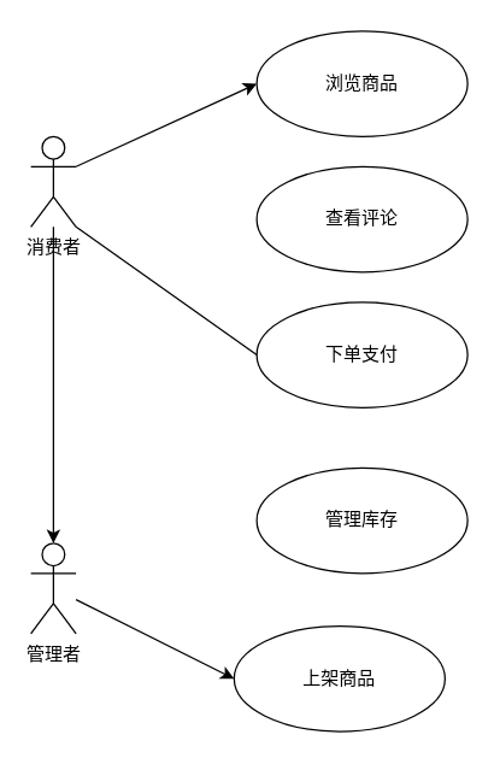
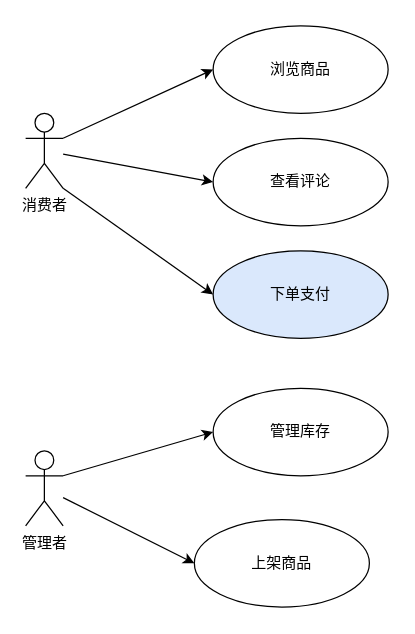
- <mxCell id="11" value="" style="endArrow=none;html=1;rounded=0;exitX=1;exitY=1;exitDx=0;exitDy=0;exitPerimeter=0;entryX=0;entryY=0.5;entryDx=0;entryDy=0;" edge="1" parent="1" source="2" target="6"><mxGeometry width="50" height="50" relative="1" as="geometry"><mxPoint x="80" y="230" as="sourcePoint" /><mxPoint x="130" y="180" as="targetPoint" /></mxGeometry></mxCell>
+ <mxCell id="11" value="" style="endArrow=classic;html=1;rounded=0;exitX=1;exitY=1;exitDx=0;exitDy=0;exitPerimeter=0;entryX=0;entryY=0.5;entryDx=0;entryDy=0;" edge="1" parent="1" source="2" target="6"><mxGeometry width="50" height="50" relative="1" as="geometry"><mxPoint x="80" y="230" as="sourcePoint" /><mxPoint x="130" y="180" as="targetPoint" /></mxGeometry></mxCell>
- <mxCell id="6" value="下单支付" style="ellipse;whiteSpace=wrap;html=1;" vertex="1" parent="1"><mxGeometry x="170" y="200" width="140" height="70" as="geometry" /></mxCell>
+ <mxCell id="6" value="下单支付" style="ellipse;whiteSpace=wrap;html=1;fillColor=#dae8fc;" vertex="1" parent="1"><mxGeometry x="170" y="200" width="140" height="70" as="geometry" /></mxCell>
- <mxCell id="10" value="" style="endArrow=classic;html=1;rounded=0;" edge="1" parent="1" source="2" target="3"><mxGeometry width="50" height="50" relative="1" as="geometry"><mxPoint x="100" y="160" as="sourcePoint" /><mxPoint x="150" y="110" as="targetPoint" /></mxGeometry></mxCell>
+ <mxCell id="10" value="" style="endArrow=classic;html=1;rounded=0;entryX=0;entryY=0.5;entryDx=0;entryDy=0;" edge="1" parent="1" source="2" target="5"><mxGeometry width="50" height="50" relative="1" as="geometry"><mxPoint x="100" y="160" as="sourcePoint" /><mxPoint x="150" y="110" as="targetPoint" /></mxGeometry></mxCell>
+ <mxCell id="12" value="" style="endArrow=classic;html=1;rounded=0;exitX=1;exitY=0.333;exitDx=0;exitDy=0;exitPerimeter=0;entryX=0;entryY=0.5;entryDx=0;entryDy=0;" edge="1" parent="1" source="3" target="7"><mxGeometry width="50" height="50" relative="1" as="geometry"><mxPoint x="130" y="390" as="sourcePoint" /><mxPoint x="180" y="340" as="targetPoint" /></mxGeometry></mxCell>
